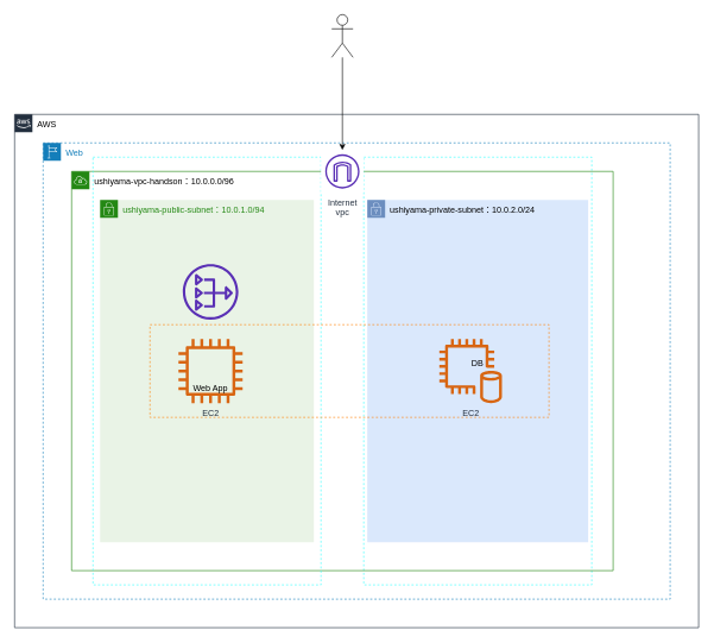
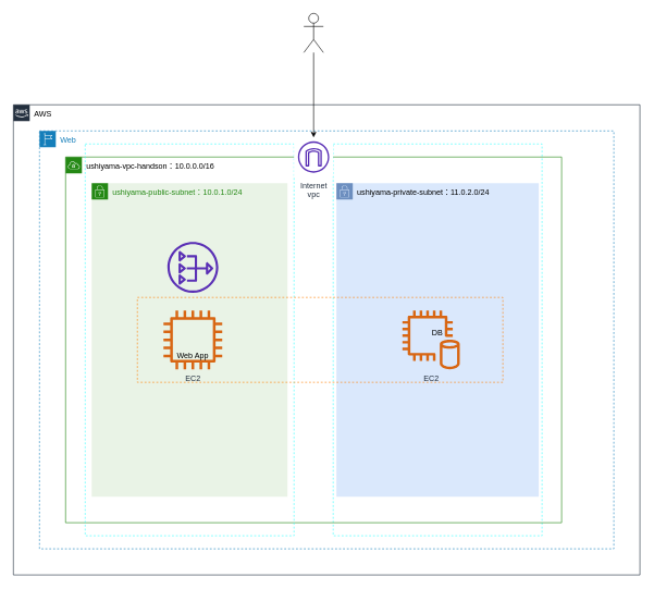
- <mxCell id="5" value="&lt;font color=&quot;#000000&quot;&gt;ushiyama-vpc-handson：10.0.0.0/96&lt;/font&gt;" style="points=[[0,0],[0.25,0],[0.5,0],[0.75,0],[1,0],[1,0.25],[1,0.5],[1,0.75],[1,1],[0.75,1],[0.5,1],[0.25,1],[0,1],[0,0.75],[0,0.5],[0,0.25]];outlineConnect=0;gradientColor=none;html=1;whiteSpace=wrap;fontSize=12;fontStyle=0;shape=mxgraph.aws4.group;grIcon=mxgraph.aws4.group_vpc;strokeColor=#248814;fillColor=none;verticalAlign=top;align=left;spacingLeft=30;fontColor=#AAB7B8;dashed=0;" vertex="1" parent="1"><mxGeometry x="100" y="240" width="760" height="560" as="geometry" /></mxCell>
+ <mxCell id="5" value="&lt;font color=&quot;#000000&quot;&gt;ushiyama-vpc-handson：10.0.0.0/16&lt;/font&gt;" style="points=[[0,0],[0.25,0],[0.5,0],[0.75,0],[1,0],[1,0.25],[1,0.5],[1,0.75],[1,1],[0.75,1],[0.5,1],[0.25,1],[0,1],[0,0.75],[0,0.5],[0,0.25]];outlineConnect=0;gradientColor=none;html=1;whiteSpace=wrap;fontSize=12;fontStyle=0;shape=mxgraph.aws4.group;grIcon=mxgraph.aws4.group_vpc;strokeColor=#248814;fillColor=none;verticalAlign=top;align=left;spacingLeft=30;fontColor=#AAB7B8;dashed=0;" vertex="1" parent="1"><mxGeometry x="100" y="240" width="760" height="560" as="geometry" /></mxCell>
- <mxCell id="7" value="ushiyama-public-subnet：10.0.1.0/94" style="points=[[0,0],[0.25,0],[0.5,0],[0.75,0],[1,0],[1,0.25],[1,0.5],[1,0.75],[1,1],[0.75,1],[0.5,1],[0.25,1],[0,1],[0,0.75],[0,0.5],[0,0.25]];outlineConnect=0;gradientColor=none;html=1;whiteSpace=wrap;fontSize=12;fontStyle=0;shape=mxgraph.aws4.group;grIcon=mxgraph.aws4.group_security_group;grStroke=0;strokeColor=#248814;fillColor=#E9F3E6;verticalAlign=top;align=left;spacingLeft=30;fontColor=#248814;dashed=0;" vertex="1" parent="1"><mxGeometry x="140" y="280" width="300" height="480" as="geometry" /></mxCell>
+ <mxCell id="7" value="ushiyama-public-subnet：10.0.1.0/24" style="points=[[0,0],[0.25,0],[0.5,0],[0.75,0],[1,0],[1,0.25],[1,0.5],[1,0.75],[1,1],[0.75,1],[0.5,1],[0.25,1],[0,1],[0,0.75],[0,0.5],[0,0.25]];outlineConnect=0;gradientColor=none;html=1;whiteSpace=wrap;fontSize=12;fontStyle=0;shape=mxgraph.aws4.group;grIcon=mxgraph.aws4.group_security_group;grStroke=0;strokeColor=#248814;fillColor=#E9F3E6;verticalAlign=top;align=left;spacingLeft=30;fontColor=#248814;dashed=0;" vertex="1" parent="1"><mxGeometry x="140" y="280" width="300" height="480" as="geometry" /></mxCell>
- <mxCell id="8" value="ushiyama-private-subnet：10.0.2.0/24" style="points=[[0,0],[0.25,0],[0.5,0],[0.75,0],[1,0],[1,0.25],[1,0.5],[1,0.75],[1,1],[0.75,1],[0.5,1],[0.25,1],[0,1],[0,0.75],[0,0.5],[0,0.25]];outlineConnect=0;html=1;whiteSpace=wrap;fontSize=12;fontStyle=0;shape=mxgraph.aws4.group;grIcon=mxgraph.aws4.group_security_group;grStroke=0;strokeColor=#6c8ebf;verticalAlign=top;align=left;spacingLeft=30;dashed=0;fillColor=#dae8fc;" vertex="1" parent="1"><mxGeometry x="515" y="280" width="310" height="480" as="geometry" /></mxCell>
+ <mxCell id="8" value="ushiyama-private-subnet：11.0.2.0/24" style="points=[[0,0],[0.25,0],[0.5,0],[0.75,0],[1,0],[1,0.25],[1,0.5],[1,0.75],[1,1],[0.75,1],[0.5,1],[0.25,1],[0,1],[0,0.75],[0,0.5],[0,0.25]];outlineConnect=0;html=1;whiteSpace=wrap;fontSize=12;fontStyle=0;shape=mxgraph.aws4.group;grIcon=mxgraph.aws4.group_security_group;grStroke=0;strokeColor=#6c8ebf;verticalAlign=top;align=left;spacingLeft=30;dashed=0;fillColor=#dae8fc;" vertex="1" parent="1"><mxGeometry x="515" y="280" width="310" height="480" as="geometry" /></mxCell>
